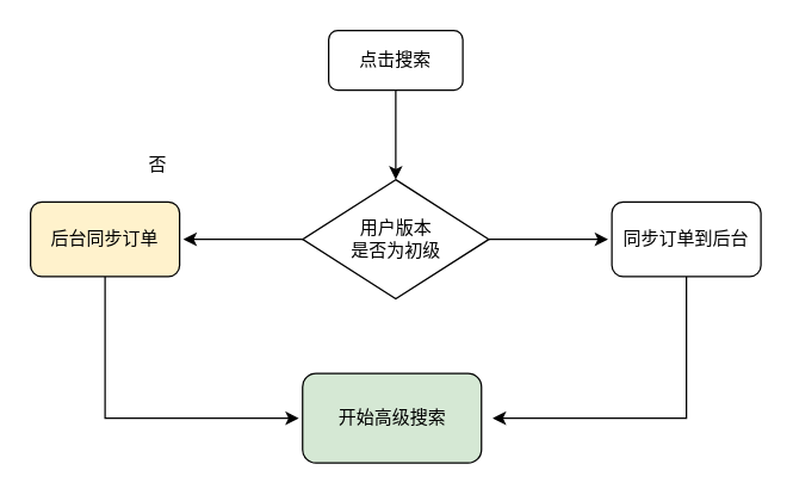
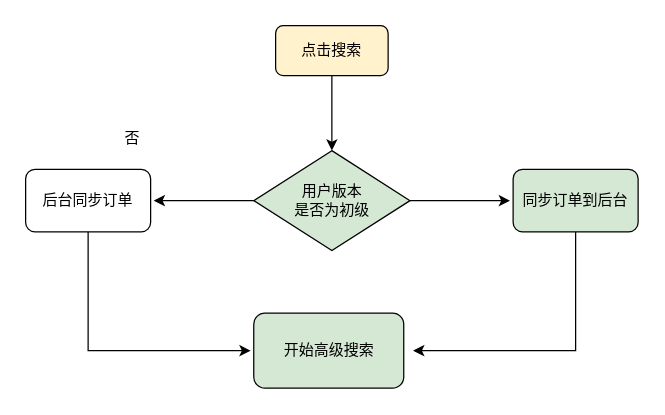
- <mxCell id="2" value="点击搜索" style="rounded=1;whiteSpace=wrap;html=1;" vertex="1" parent="1"><mxGeometry x="220" y="20" width="90" height="40" as="geometry" /></mxCell>
+ <mxCell id="2" value="点击搜索" style="rounded=1;whiteSpace=wrap;html=1;fillColor=#fff2cc;" vertex="1" parent="1"><mxGeometry x="220" y="20" width="90" height="40" as="geometry" /></mxCell>
- <mxCell id="11" value="后台同步订单" style="rounded=1;whiteSpace=wrap;html=1;fillColor=#fff2cc;" vertex="1" parent="1"><mxGeometry x="20" y="135" width="100" height="50" as="geometry" /></mxCell>
+ <mxCell id="11" value="后台同步订单" style="rounded=1;whiteSpace=wrap;html=1;" vertex="1" parent="1"><mxGeometry x="20" y="135" width="100" height="50" as="geometry" /></mxCell>
- <mxCell id="6" value="用户版本&lt;br&gt;是否为初级" style="rhombus;whiteSpace=wrap;html=1;" vertex="1" parent="1"><mxGeometry x="202.5" y="120" width="125" height="80" as="geometry" /></mxCell>
+ <mxCell id="6" value="用户版本&lt;br&gt;是否为初级" style="rhombus;whiteSpace=wrap;html=1;fillColor=#d5e8d4;" vertex="1" parent="1"><mxGeometry x="202.5" y="120" width="125" height="80" as="geometry" /></mxCell>
- <mxCell id="8" value="同步订单到后台" style="rounded=1;whiteSpace=wrap;html=1;" vertex="1" parent="1"><mxGeometry x="410" y="135" width="100" height="50" as="geometry" /></mxCell>
+ <mxCell id="8" value="同步订单到后台" style="rounded=1;whiteSpace=wrap;html=1;fillColor=#d5e8d4;" vertex="1" parent="1"><mxGeometry x="410" y="135" width="100" height="50" as="geometry" /></mxCell>
